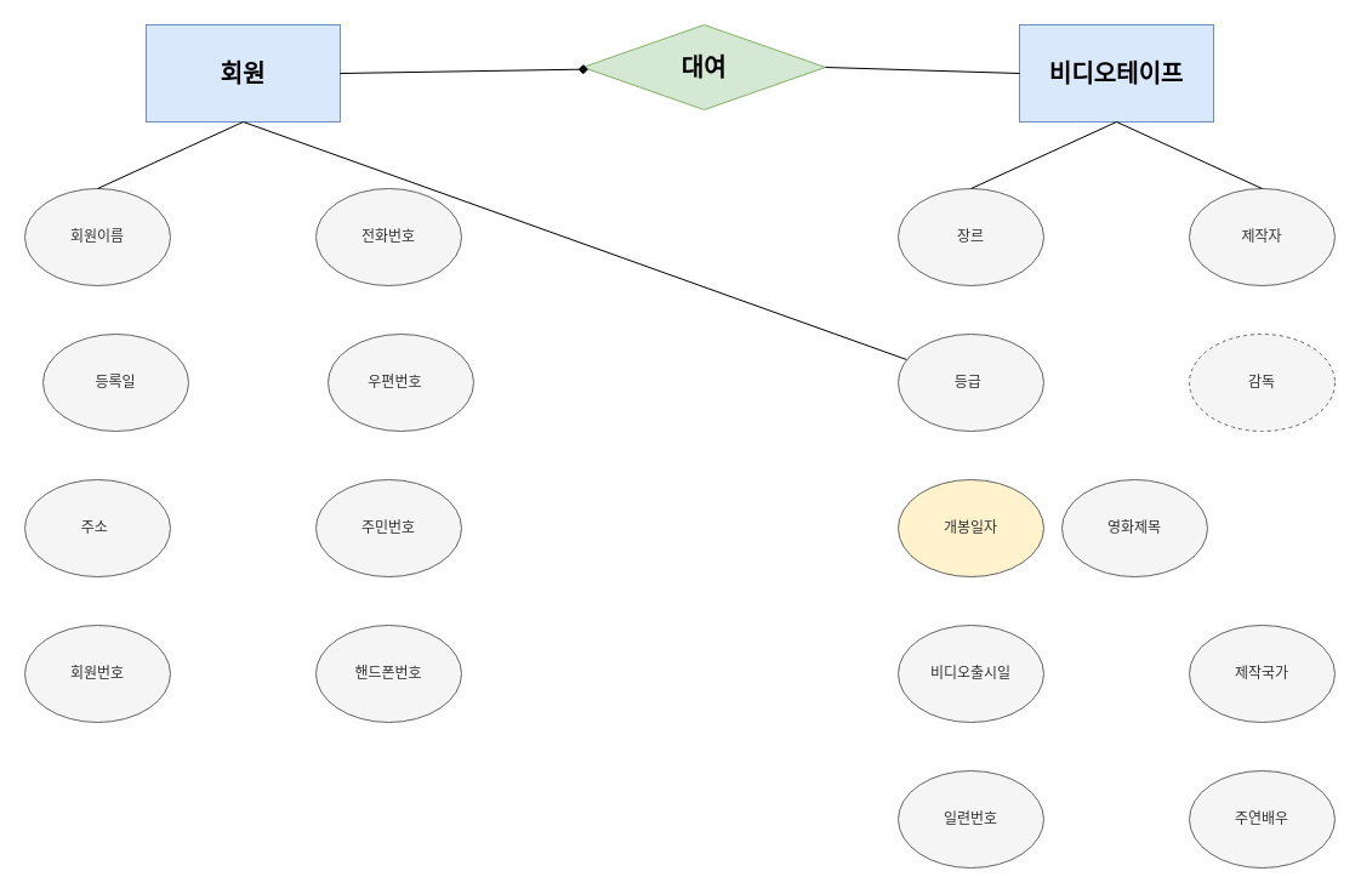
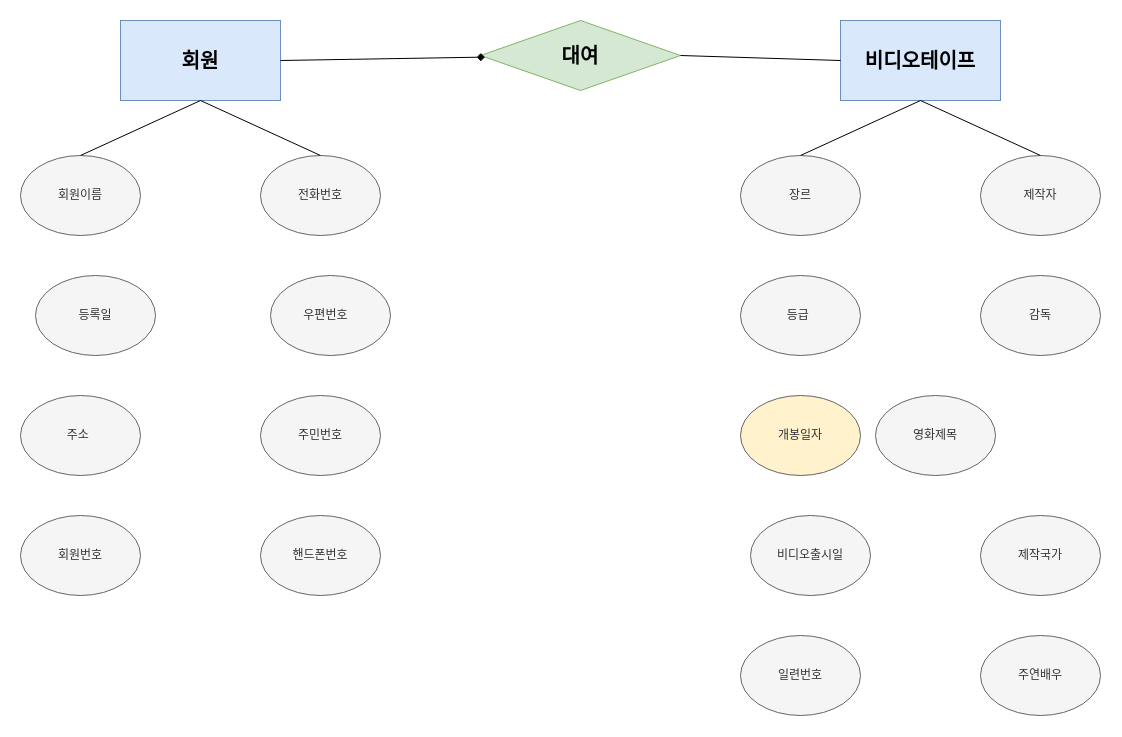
- <mxCell id="12" value="" style="endArrow=none;html=1;rounded=0;exitX=0.5;exitY=1;exitDx=0;exitDy=0;" edge="1" parent="1" source="8" target="21"><mxGeometry width="50" height="50" relative="1" as="geometry"><mxPoint x="500" y="175" as="sourcePoint" /><mxPoint x="550" y="125" as="targetPoint" /></mxGeometry></mxCell>
+ <mxCell id="12" value="" style="endArrow=none;html=1;rounded=0;exitX=0.5;exitY=1;exitDx=0;exitDy=0;entryX=0.5;entryY=0;entryDx=0;entryDy=0;" edge="1" parent="1" source="8" target="3"><mxGeometry width="50" height="50" relative="1" as="geometry"><mxPoint x="500" y="175" as="sourcePoint" /><mxPoint x="550" y="125" as="targetPoint" /></mxGeometry></mxCell>
- <mxCell id="24" value="감독" style="ellipse;whiteSpace=wrap;html=1;fillColor=#f5f5f5;fontColor=#333333;strokeColor=#666666;dashed=1;" vertex="1" parent="1"><mxGeometry x="980" y="275" width="120" height="80" as="geometry" /></mxCell>
+ <mxCell id="24" value="감독" style="ellipse;whiteSpace=wrap;html=1;fillColor=#f5f5f5;fontColor=#333333;strokeColor=#666666;" vertex="1" parent="1"><mxGeometry x="980" y="275" width="120" height="80" as="geometry" /></mxCell>
- <mxCell id="23" value="비디오출시일" style="ellipse;whiteSpace=wrap;html=1;fillColor=#f5f5f5;fontColor=#333333;strokeColor=#666666;" vertex="1" parent="1"><mxGeometry x="740" y="515" width="120" height="80" as="geometry" /></mxCell>
+ <mxCell id="23" value="비디오출시일" style="ellipse;whiteSpace=wrap;html=1;fillColor=#f5f5f5;fontColor=#333333;strokeColor=#666666;" vertex="1" parent="1"><mxGeometry x="750" y="515" width="120" height="80" as="geometry" /></mxCell>
